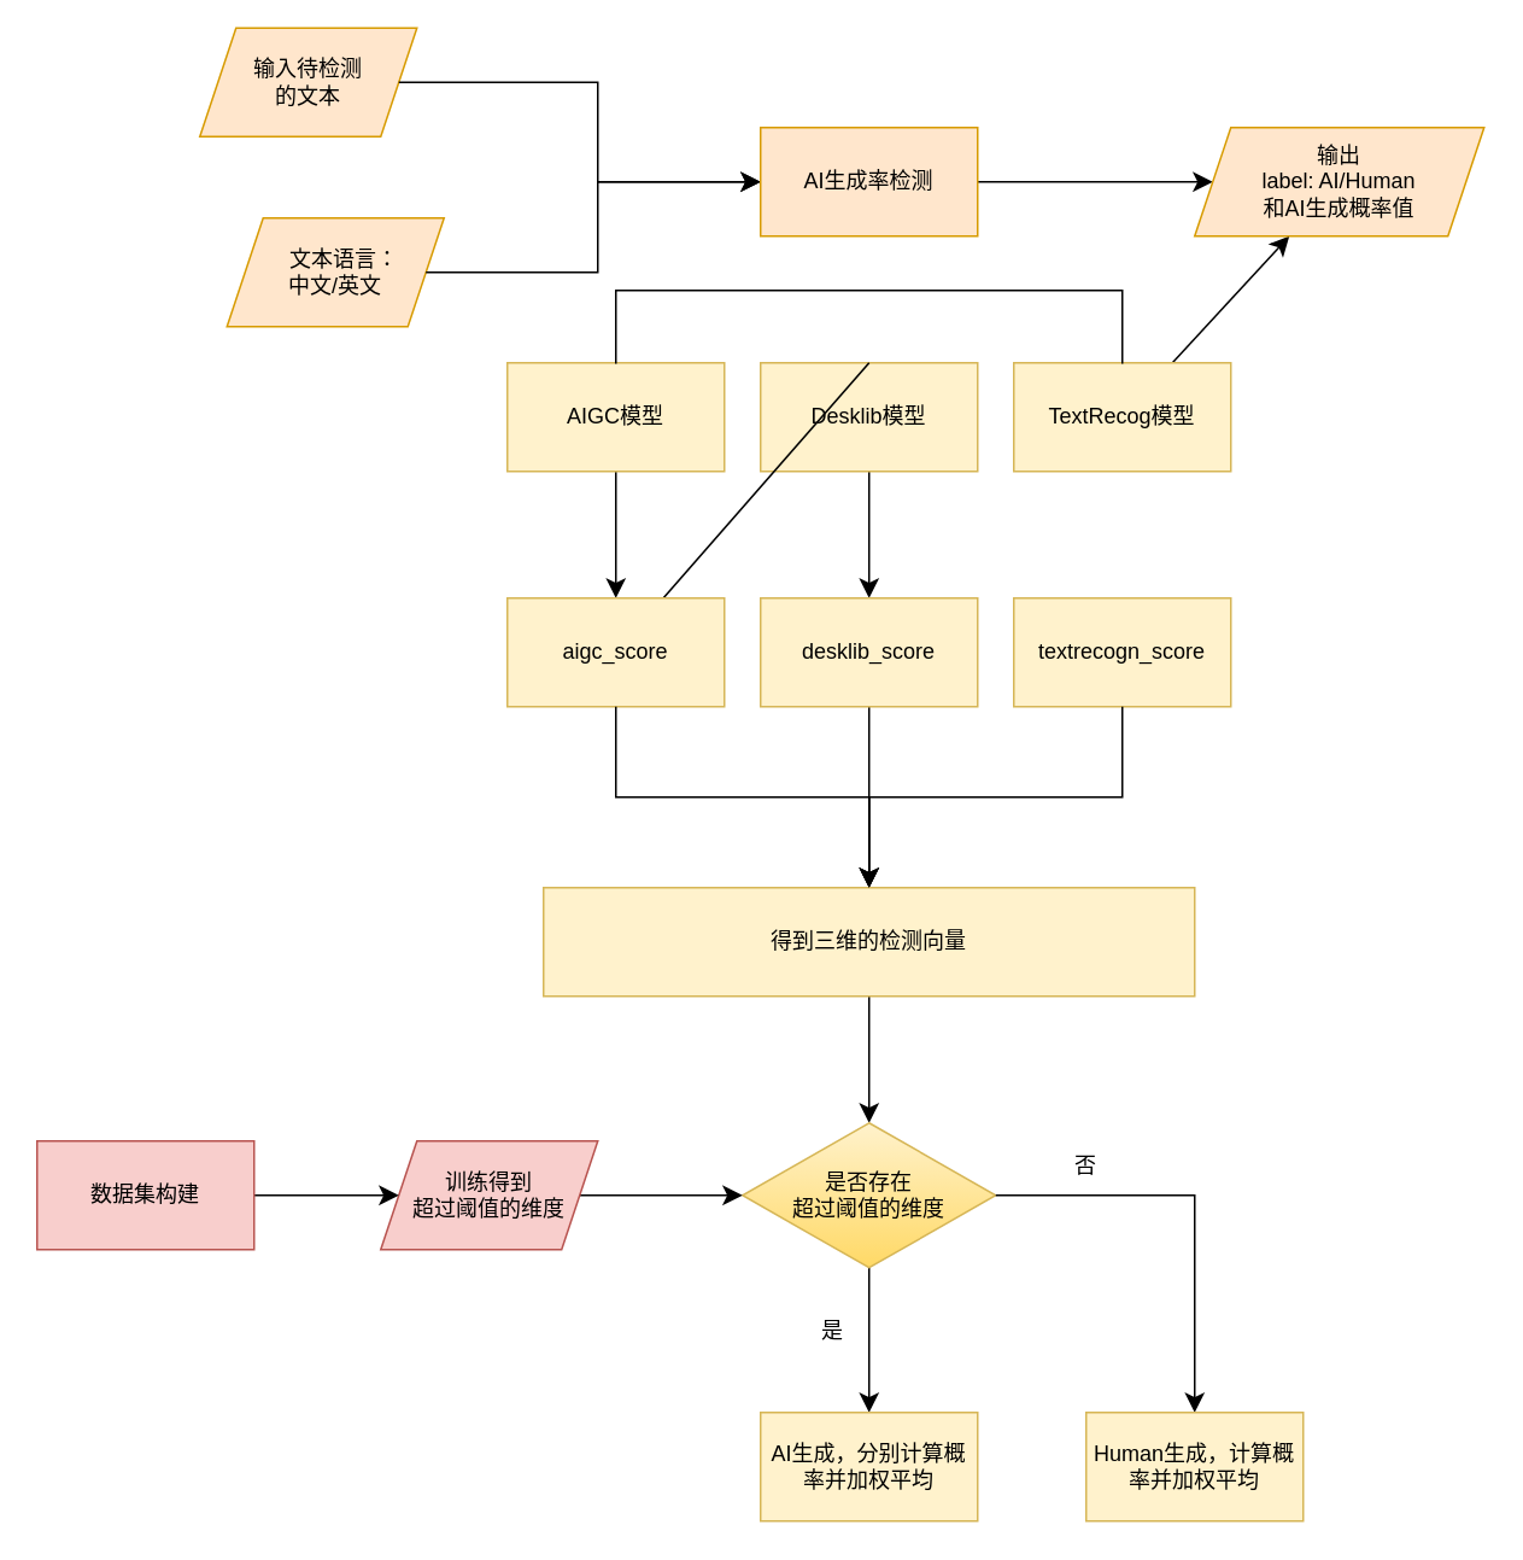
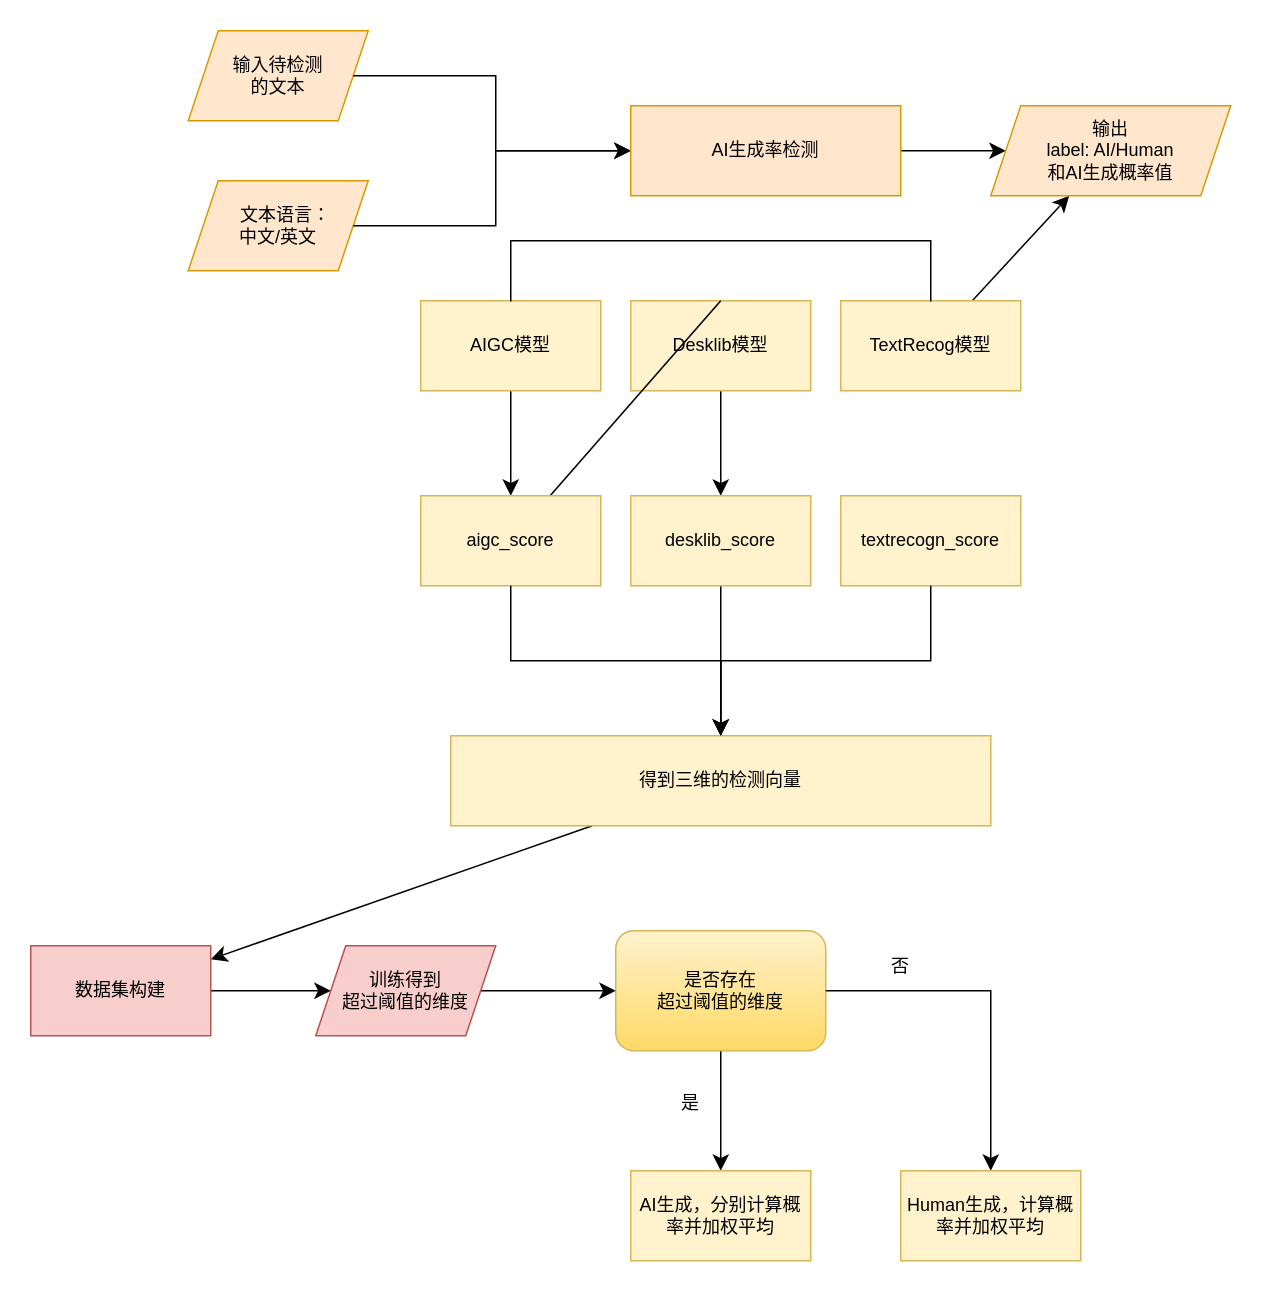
- <mxCell id="2" value="输入待检测&lt;div&gt;的文本&lt;/div&gt;" style="shape=parallelogram;perimeter=parallelogramPerimeter;whiteSpace=wrap;html=1;fixedSize=1;fillColor=#ffe6cc;strokeColor=#d79b00;" vertex="1" parent="1"><mxGeometry x="110" y="15" width="120" height="60" as="geometry" /></mxCell>
+ <mxCell id="2" value="输入待检测&lt;div&gt;的文本&lt;/div&gt;" style="shape=parallelogram;perimeter=parallelogramPerimeter;whiteSpace=wrap;html=1;fixedSize=1;fillColor=#ffe6cc;strokeColor=#d79b00;" vertex="1" parent="1"><mxGeometry x="125" y="20" width="120" height="60" as="geometry" /></mxCell>
- <mxCell id="7" value="AI生成率检测" style="rounded=0;whiteSpace=wrap;html=1;fillColor=#ffe6cc;strokeColor=#d79b00;" vertex="1" parent="1"><mxGeometry x="420" y="70" width="120" height="60" as="geometry" /></mxCell>
+ <mxCell id="7" value="AI生成率检测" style="rounded=0;whiteSpace=wrap;html=1;fillColor=#ffe6cc;strokeColor=#d79b00;" vertex="1" parent="1"><mxGeometry x="420" y="70" width="180" height="60" as="geometry" /></mxCell>
- <mxCell id="20" value="" style="edgeStyle=none;curved=1;rounded=0;orthogonalLoop=1;jettySize=auto;html=1;fontSize=12;startSize=8;endSize=8;" edge="1" parent="1" source="21" target="25"><mxGeometry relative="1" as="geometry" /></mxCell>
+ <mxCell id="20" value="" style="edgeStyle=none;curved=1;rounded=0;orthogonalLoop=1;jettySize=auto;html=1;fontSize=12;startSize=8;endSize=8;" edge="1" parent="1" source="21" target="35"><mxGeometry relative="1" as="geometry" /></mxCell>
- <mxCell id="25" value="是否存在&lt;div&gt;超过阈值的维度&lt;/div&gt;" style="rhombus;whiteSpace=wrap;html=1;rounded=0;fillColor=#fff2cc;strokeColor=#d6b656;gradientColor=#ffd966;" vertex="1" parent="1"><mxGeometry x="410" y="620" width="140" height="80" as="geometry" /></mxCell>
+ <mxCell id="25" value="是否存在&lt;div&gt;超过阈值的维度&lt;/div&gt;" style="whiteSpace=wrap;html=1;fillColor=#fff2cc;strokeColor=#d6b656;gradientColor=#ffd966;rounded=1;" vertex="1" parent="1"><mxGeometry x="410" y="620" width="140" height="80" as="geometry" /></mxCell>
